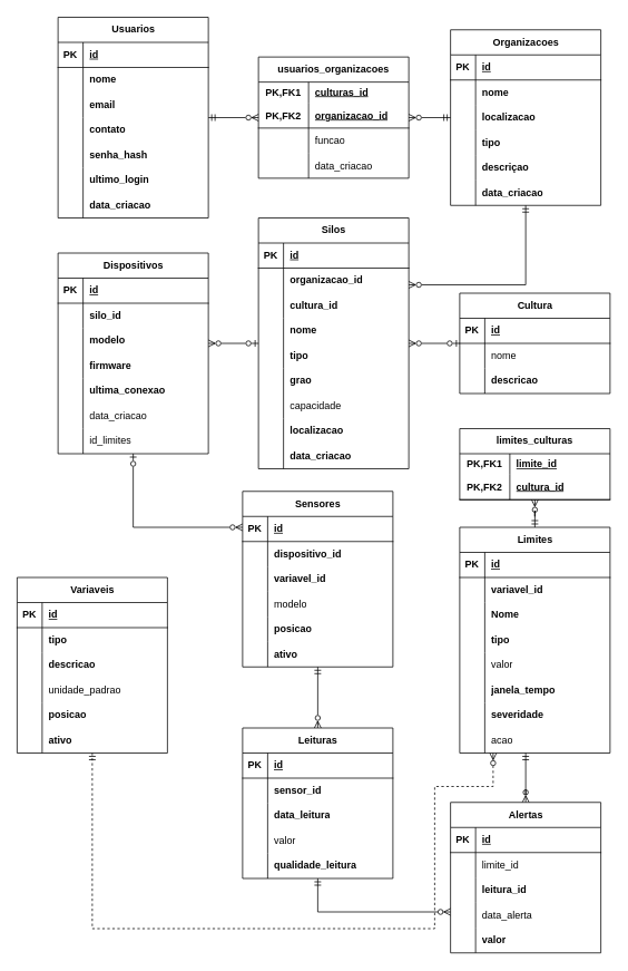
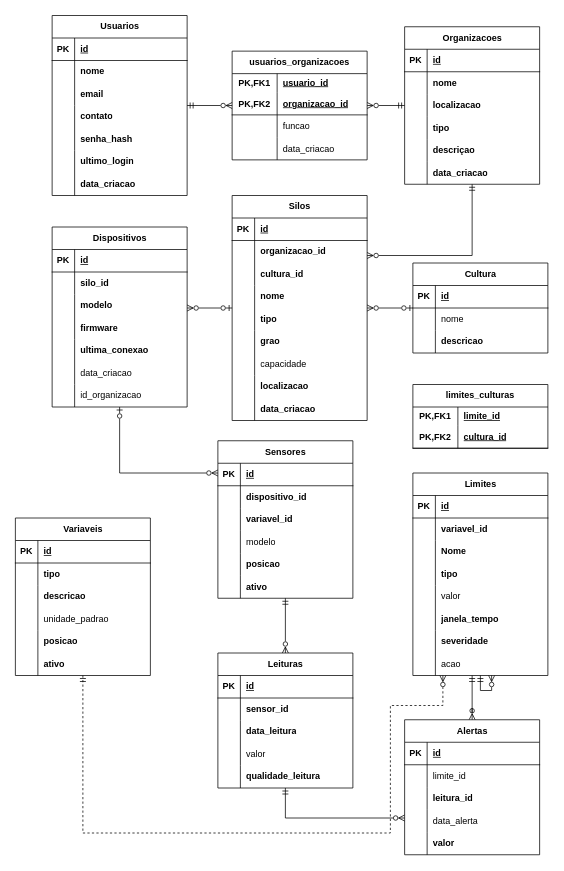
- <mxCell id="48" value="culturas_id" style="shape=partialRectangle;connectable=0;fillColor=none;top=0;left=0;bottom=0;right=0;align=left;spacingLeft=6;fontStyle=5;overflow=hidden;html=1;whiteSpace=wrap;" parent="46" vertex="1"><mxGeometry x="60" width="120" height="25" as="geometry"><mxRectangle width="120" height="25" as="alternateBounds" /></mxGeometry></mxCell>
+ <mxCell id="48" value="usuario_id" style="shape=partialRectangle;connectable=0;fillColor=none;top=0;left=0;bottom=0;right=0;align=left;spacingLeft=6;fontStyle=5;overflow=hidden;html=1;whiteSpace=wrap;" parent="46" vertex="1"><mxGeometry x="60" width="120" height="25" as="geometry"><mxRectangle width="120" height="25" as="alternateBounds" /></mxGeometry></mxCell>
- <mxCell id="111" value="id_limites" style="shape=partialRectangle;connectable=0;fillColor=none;top=0;left=0;bottom=0;right=0;align=left;spacingLeft=6;overflow=hidden;whiteSpace=wrap;html=1;" parent="109" vertex="1"><mxGeometry x="30" width="150" height="30" as="geometry"><mxRectangle width="150" height="30" as="alternateBounds" /></mxGeometry></mxCell>
+ <mxCell id="111" value="id_organizacao" style="shape=partialRectangle;connectable=0;fillColor=none;top=0;left=0;bottom=0;right=0;align=left;spacingLeft=6;overflow=hidden;whiteSpace=wrap;html=1;" parent="109" vertex="1"><mxGeometry x="30" width="150" height="30" as="geometry"><mxRectangle width="150" height="30" as="alternateBounds" /></mxGeometry></mxCell>
- <mxCell id="169" style="edgeStyle=orthogonalEdgeStyle;rounded=0;orthogonalLoop=1;jettySize=auto;html=1;endArrow=ERzeroToMany;endFill=0;startArrow=ERmandOne;startFill=0;" parent="1" source="171" target="196" edge="1"><mxGeometry relative="1" as="geometry" /></mxCell>
+ <mxCell id="169" style="edgeStyle=orthogonalEdgeStyle;rounded=0;orthogonalLoop=1;jettySize=auto;html=1;endArrow=ERzeroToMany;endFill=0;startArrow=ERmandOne;startFill=0;" parent="1" source="171" target="195" edge="1"><mxGeometry relative="1" as="geometry" /></mxCell>
